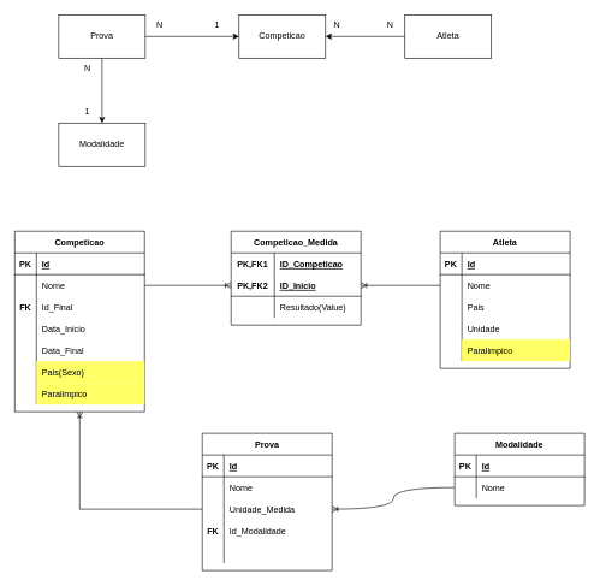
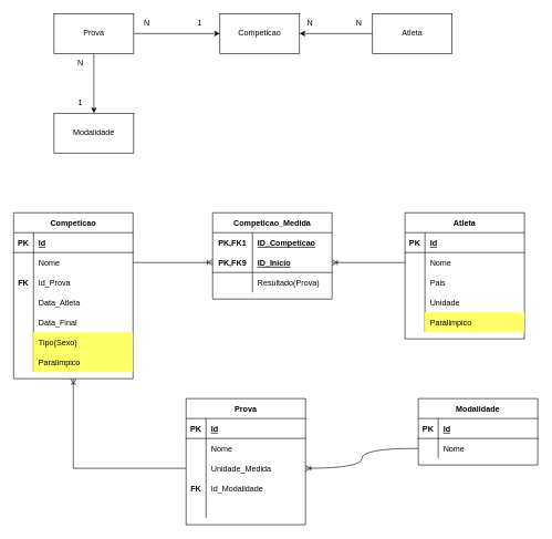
- <mxCell id="68" value="PK,FK2" style="shape=partialRectangle;connectable=0;fillColor=none;top=0;left=0;bottom=0;right=0;fontStyle=1;overflow=hidden;" vertex="1" parent="67"><mxGeometry width="60" height="30" as="geometry"><mxRectangle width="60" height="30" as="alternateBounds" /></mxGeometry></mxCell>
+ <mxCell id="68" value="PK,FK9" style="shape=partialRectangle;connectable=0;fillColor=none;top=0;left=0;bottom=0;right=0;fontStyle=1;overflow=hidden;" vertex="1" parent="67"><mxGeometry width="60" height="30" as="geometry"><mxRectangle width="60" height="30" as="alternateBounds" /></mxGeometry></mxCell>
- <mxCell id="11" value="Id_Final" style="shape=partialRectangle;connectable=0;fillColor=none;top=0;left=0;bottom=0;right=0;align=left;spacingLeft=6;overflow=hidden;" vertex="1" parent="9"><mxGeometry x="30" width="150" height="30" as="geometry"><mxRectangle width="150" height="30" as="alternateBounds" /></mxGeometry></mxCell>
+ <mxCell id="11" value="Id_Prova" style="shape=partialRectangle;connectable=0;fillColor=none;top=0;left=0;bottom=0;right=0;align=left;spacingLeft=6;overflow=hidden;" vertex="1" parent="9"><mxGeometry x="30" width="150" height="30" as="geometry"><mxRectangle width="150" height="30" as="alternateBounds" /></mxGeometry></mxCell>
- <mxCell id="72" value="Resultado(Value)" style="shape=partialRectangle;connectable=0;fillColor=none;top=0;left=0;bottom=0;right=0;align=left;spacingLeft=6;overflow=hidden;" vertex="1" parent="70"><mxGeometry x="60" width="120" height="30" as="geometry"><mxRectangle width="120" height="30" as="alternateBounds" /></mxGeometry></mxCell>
+ <mxCell id="72" value="Resultado(Prova)" style="shape=partialRectangle;connectable=0;fillColor=none;top=0;left=0;bottom=0;right=0;align=left;spacingLeft=6;overflow=hidden;" vertex="1" parent="70"><mxGeometry x="60" width="120" height="30" as="geometry"><mxRectangle width="120" height="30" as="alternateBounds" /></mxGeometry></mxCell>
- <mxCell id="14" value="Data_Inicio" style="shape=partialRectangle;connectable=0;fillColor=none;top=0;left=0;bottom=0;right=0;align=left;spacingLeft=6;overflow=hidden;" vertex="1" parent="12"><mxGeometry x="30" width="150" height="30" as="geometry"><mxRectangle width="150" height="30" as="alternateBounds" /></mxGeometry></mxCell>
+ <mxCell id="14" value="Data_Atleta" style="shape=partialRectangle;connectable=0;fillColor=none;top=0;left=0;bottom=0;right=0;align=left;spacingLeft=6;overflow=hidden;" vertex="1" parent="12"><mxGeometry x="30" width="150" height="30" as="geometry"><mxRectangle width="150" height="30" as="alternateBounds" /></mxGeometry></mxCell>
- <mxCell id="20" value="Pais(Sexo)" style="shape=partialRectangle;connectable=0;fillColor=#FFFF66;top=0;left=0;bottom=0;right=0;align=left;spacingLeft=6;overflow=hidden;" vertex="1" parent="18"><mxGeometry x="30" width="150" height="30" as="geometry"><mxRectangle width="150" height="30" as="alternateBounds" /></mxGeometry></mxCell>
+ <mxCell id="20" value="Tipo(Sexo)" style="shape=partialRectangle;connectable=0;fillColor=#FFFF66;top=0;left=0;bottom=0;right=0;align=left;spacingLeft=6;overflow=hidden;" vertex="1" parent="18"><mxGeometry x="30" width="150" height="30" as="geometry"><mxRectangle width="150" height="30" as="alternateBounds" /></mxGeometry></mxCell>
